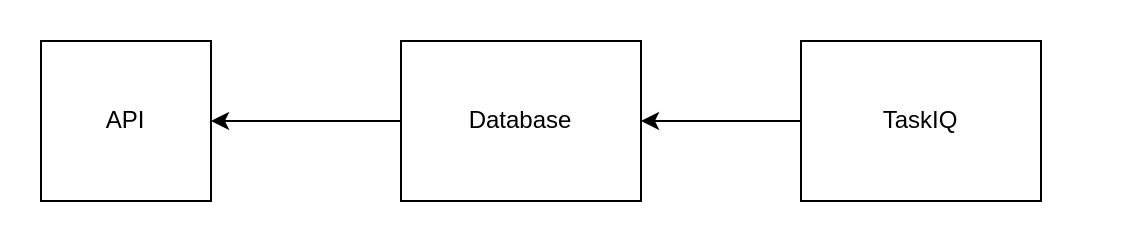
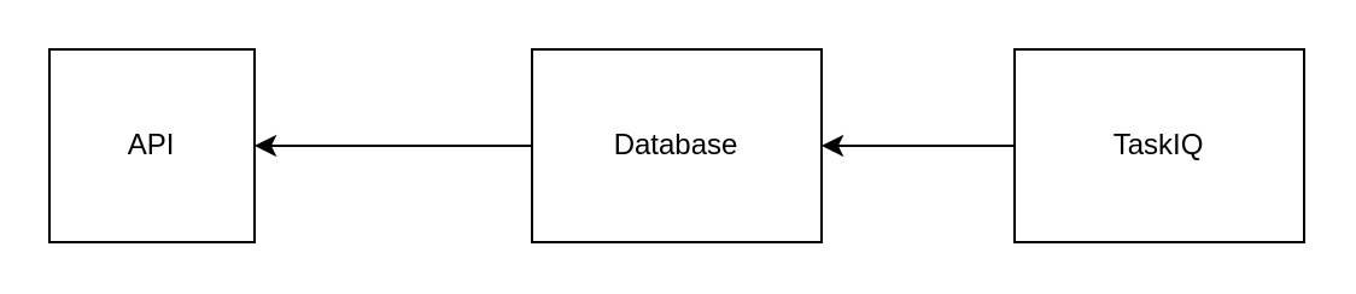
- <mxCell id="4" value="Database" style="html=1;whiteSpace=wrap;" parent="1" vertex="1"><mxGeometry x="200" y="20" width="120" height="80" as="geometry" /></mxCell>
+ <mxCell id="4" value="Database" style="html=1;whiteSpace=wrap;" parent="1" vertex="1"><mxGeometry x="220" y="20" width="120" height="80" as="geometry" /></mxCell>
- <mxCell id="6" value="TaskIQ" style="html=1;whiteSpace=wrap;" parent="1" vertex="1"><mxGeometry x="400" y="20" width="120" height="80" as="geometry" /></mxCell>
+ <mxCell id="6" value="TaskIQ" style="html=1;whiteSpace=wrap;" parent="1" vertex="1"><mxGeometry x="420" y="20" width="120" height="80" as="geometry" /></mxCell>
